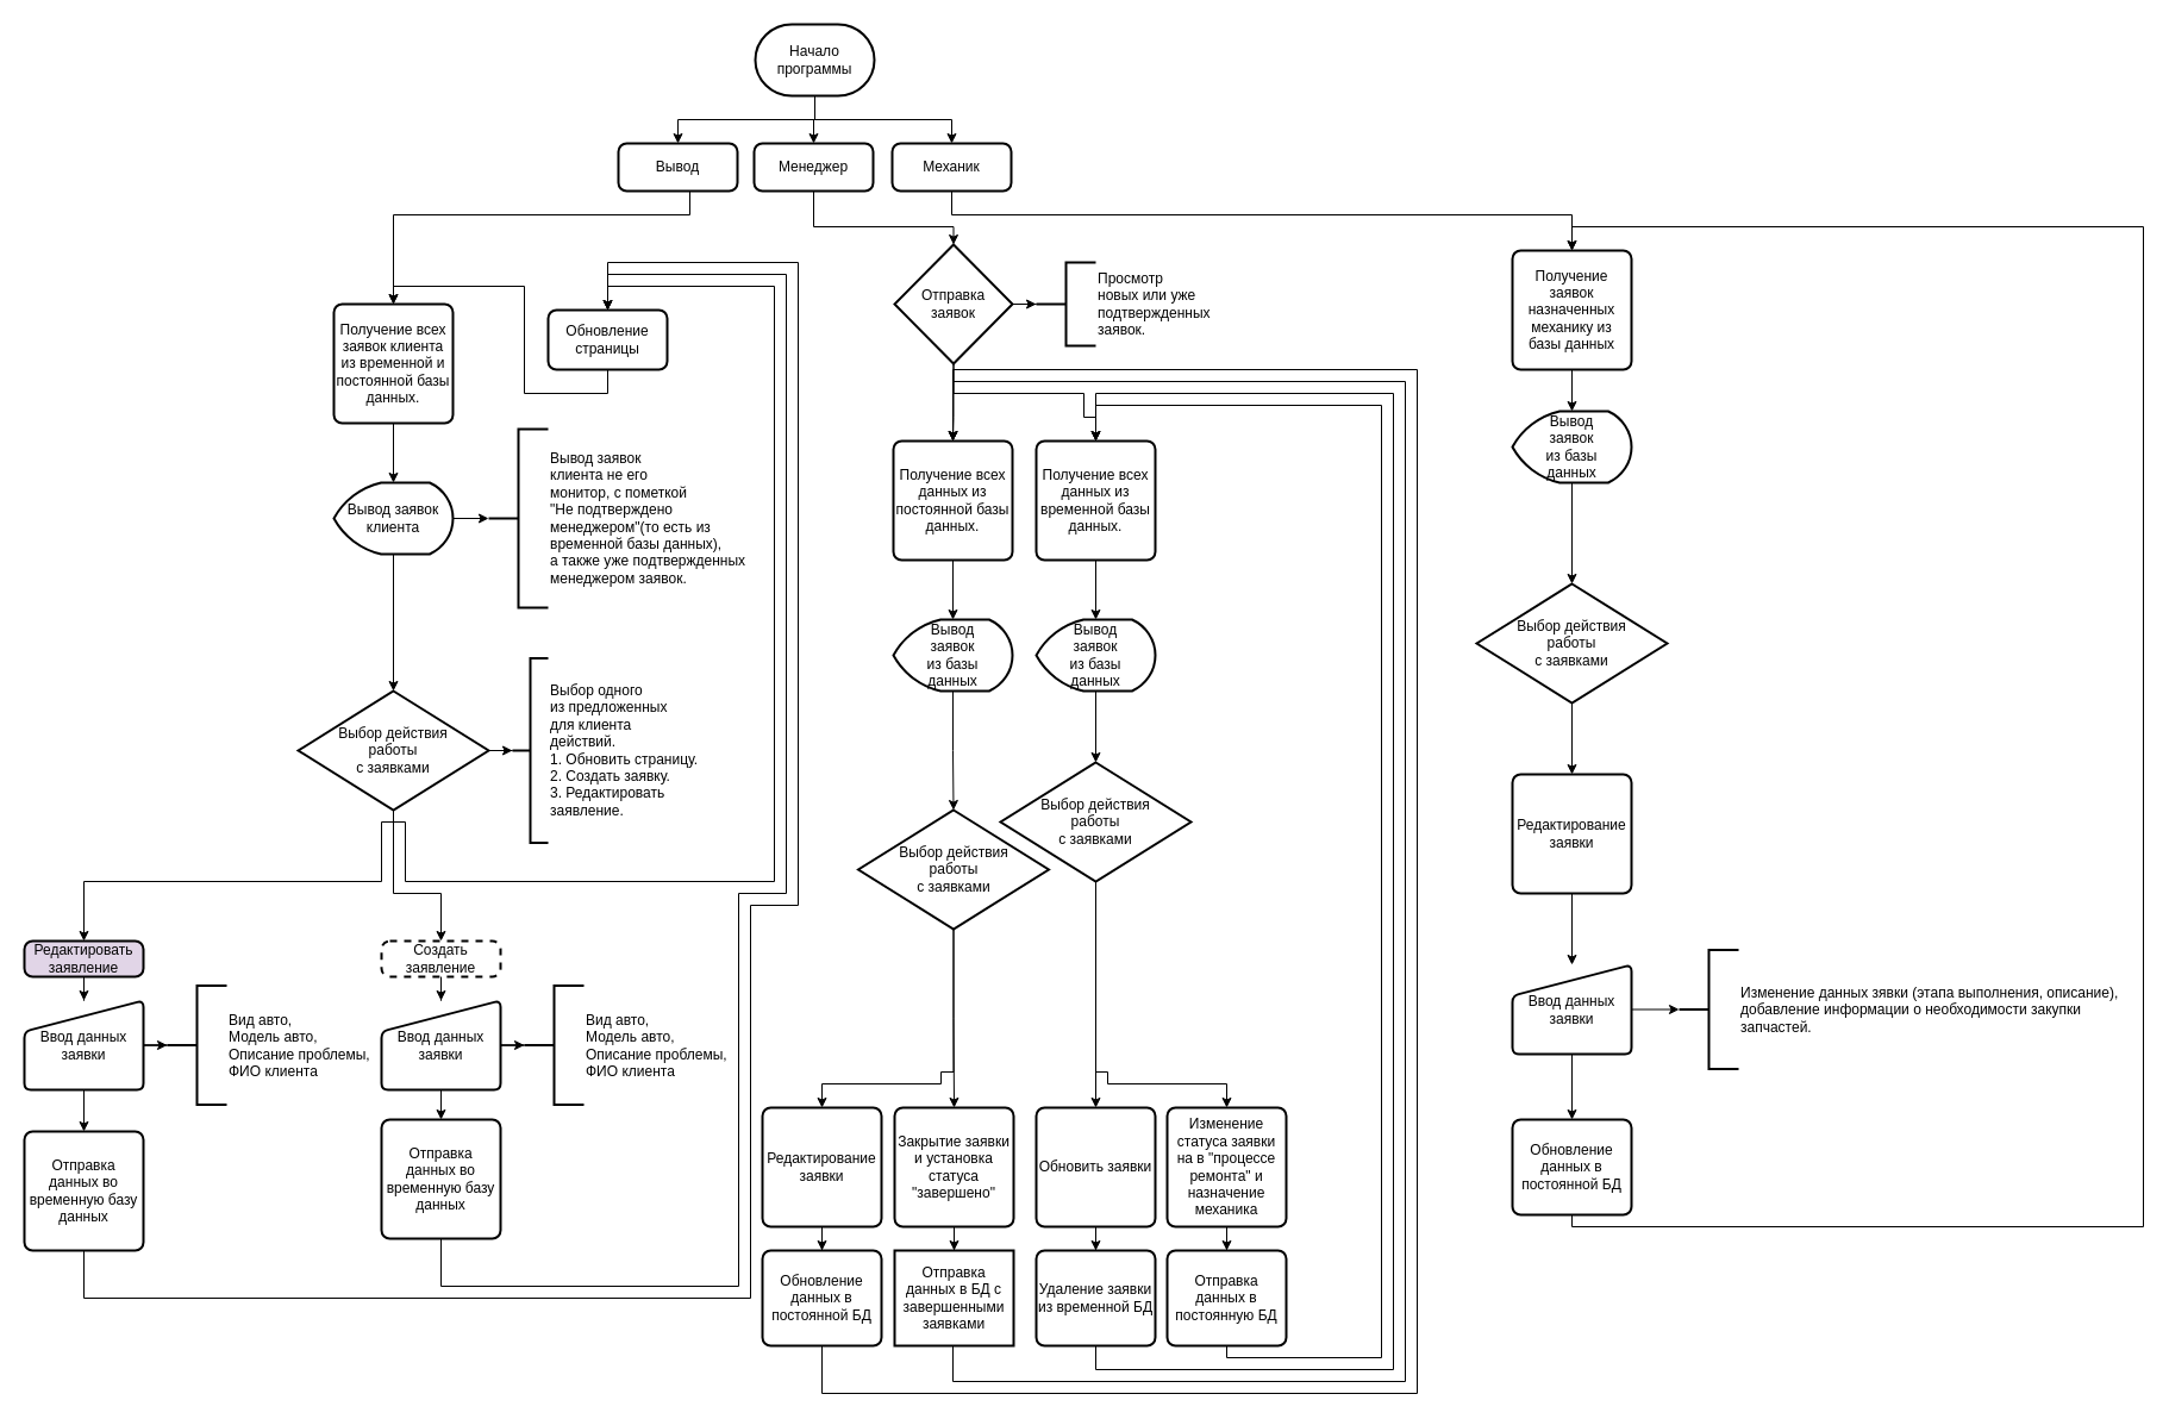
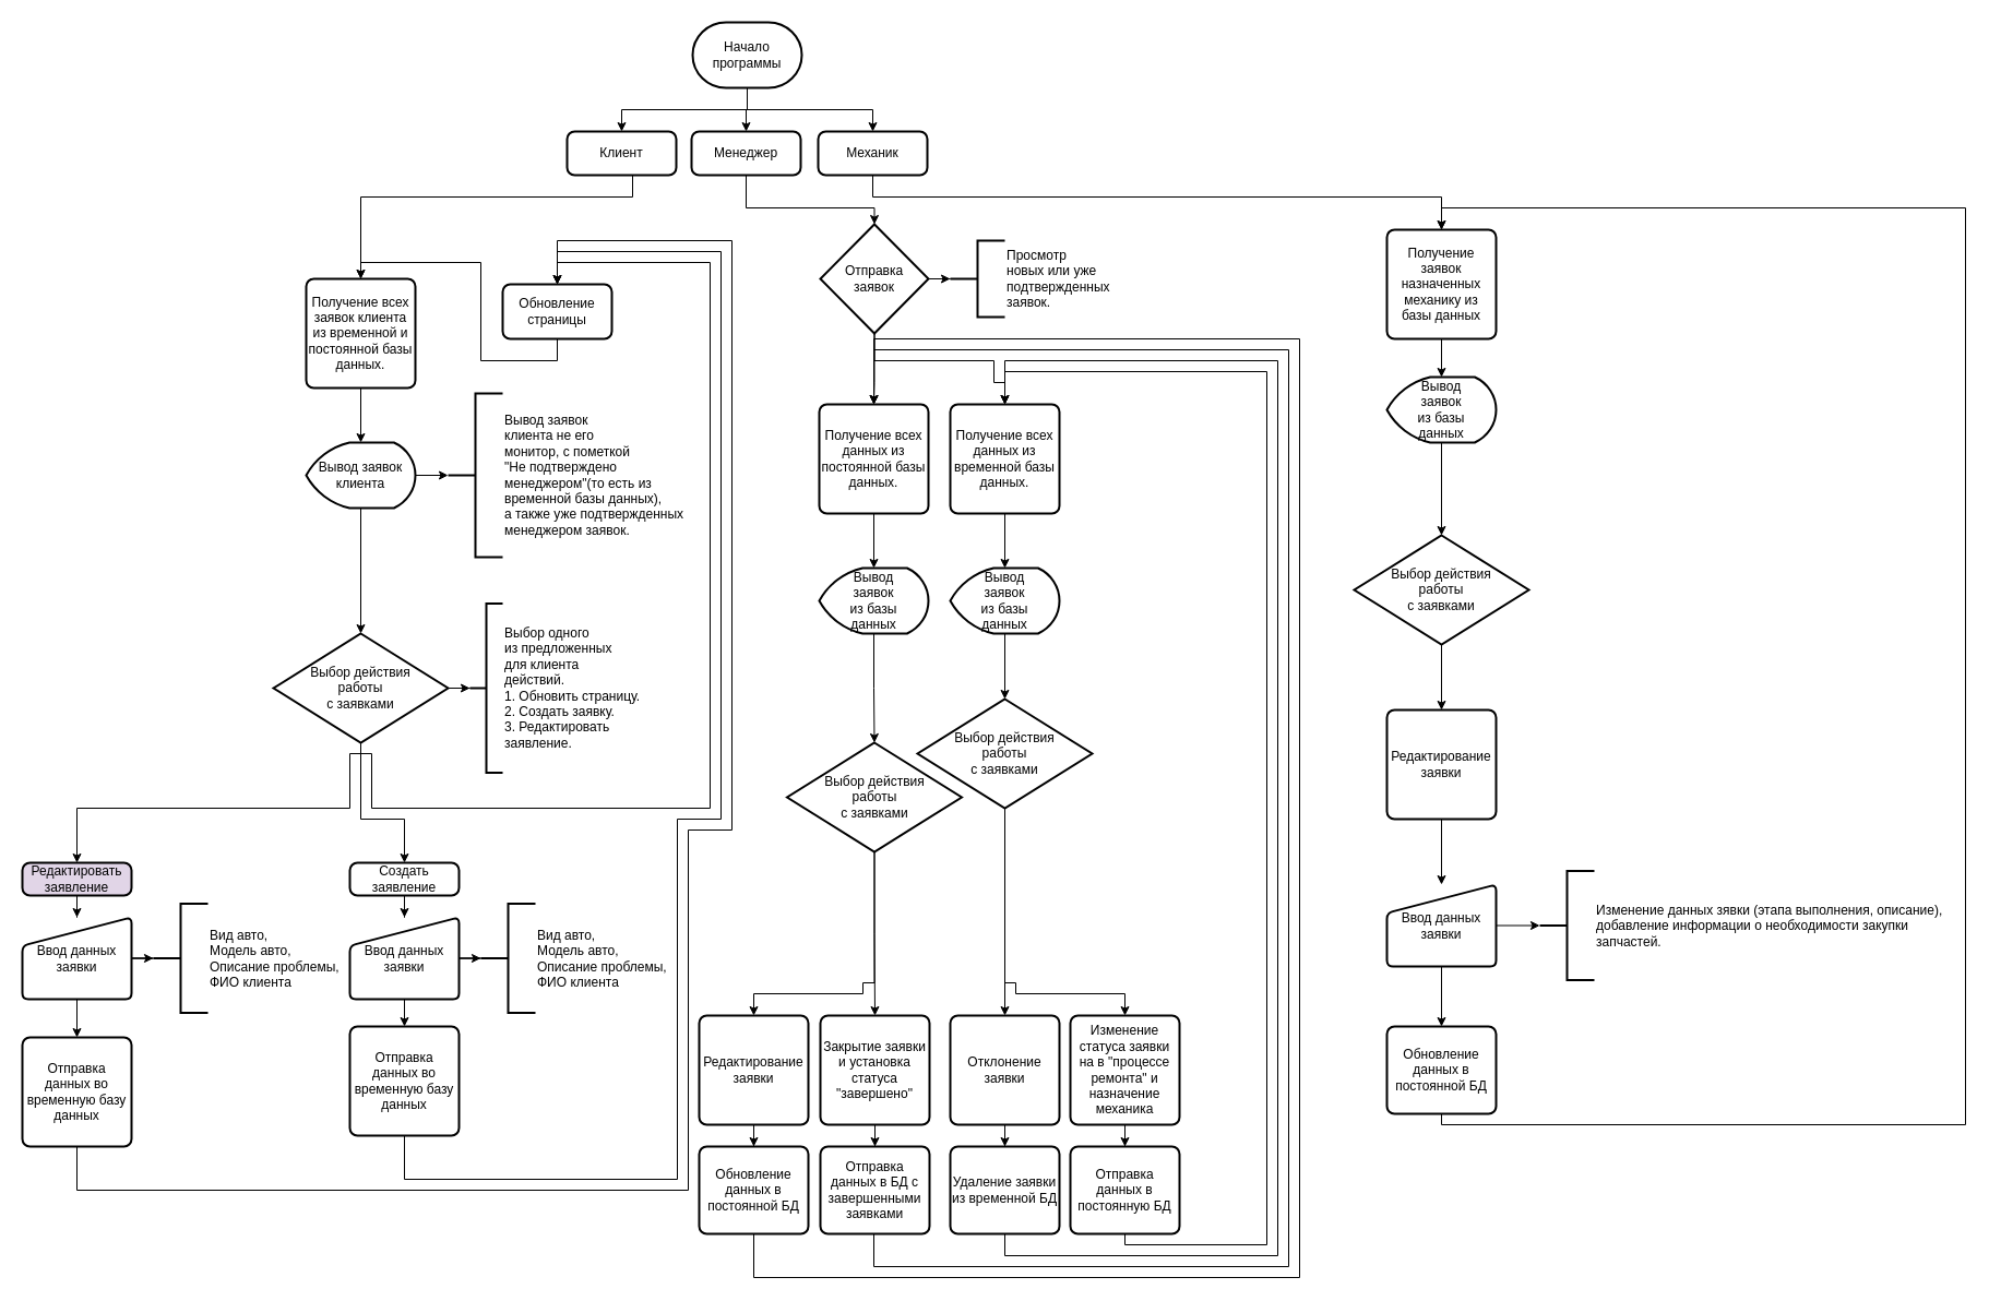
- <mxCell id="7" value="Вывод" style="rounded=1;whiteSpace=wrap;html=1;absoluteArcSize=1;arcSize=14;strokeWidth=2;" parent="1" vertex="1"><mxGeometry x="519" y="120" width="100" height="40" as="geometry" /></mxCell>
+ <mxCell id="7" value="Клиент" style="rounded=1;whiteSpace=wrap;html=1;absoluteArcSize=1;arcSize=14;strokeWidth=2;" parent="1" vertex="1"><mxGeometry x="519" y="120" width="100" height="40" as="geometry" /></mxCell>
- <mxCell id="26" value="Создать заявление" style="rounded=1;whiteSpace=wrap;html=1;absoluteArcSize=1;arcSize=14;strokeWidth=2;dashed=1;" vertex="1" parent="1"><mxGeometry x="320" y="790" width="100" height="30" as="geometry" /></mxCell>
+ <mxCell id="26" value="Создать заявление" style="rounded=1;whiteSpace=wrap;html=1;absoluteArcSize=1;arcSize=14;strokeWidth=2;" vertex="1" parent="1"><mxGeometry x="320" y="790" width="100" height="30" as="geometry" /></mxCell>
- <mxCell id="55" value="Обновить заявки" style="rounded=1;whiteSpace=wrap;html=1;absoluteArcSize=1;arcSize=14;strokeWidth=2;" vertex="1" parent="1"><mxGeometry x="870" y="930" width="100" height="100" as="geometry" /></mxCell>
+ <mxCell id="55" value="Отклонение заявки" style="rounded=1;whiteSpace=wrap;html=1;absoluteArcSize=1;arcSize=14;strokeWidth=2;" vertex="1" parent="1"><mxGeometry x="870" y="930" width="100" height="100" as="geometry" /></mxCell>
- <mxCell id="67" value="Отправка данных в БД с завершенными заявками" style="whiteSpace=wrap;html=1;absoluteArcSize=1;arcSize=14;strokeWidth=2;rounded=0;" vertex="1" parent="1"><mxGeometry x="751" y="1050" width="100" height="80" as="geometry" /></mxCell>
+ <mxCell id="67" value="Отправка данных в БД с завершенными заявками" style="rounded=1;whiteSpace=wrap;html=1;absoluteArcSize=1;arcSize=14;strokeWidth=2;" vertex="1" parent="1"><mxGeometry x="751" y="1050" width="100" height="80" as="geometry" /></mxCell>
